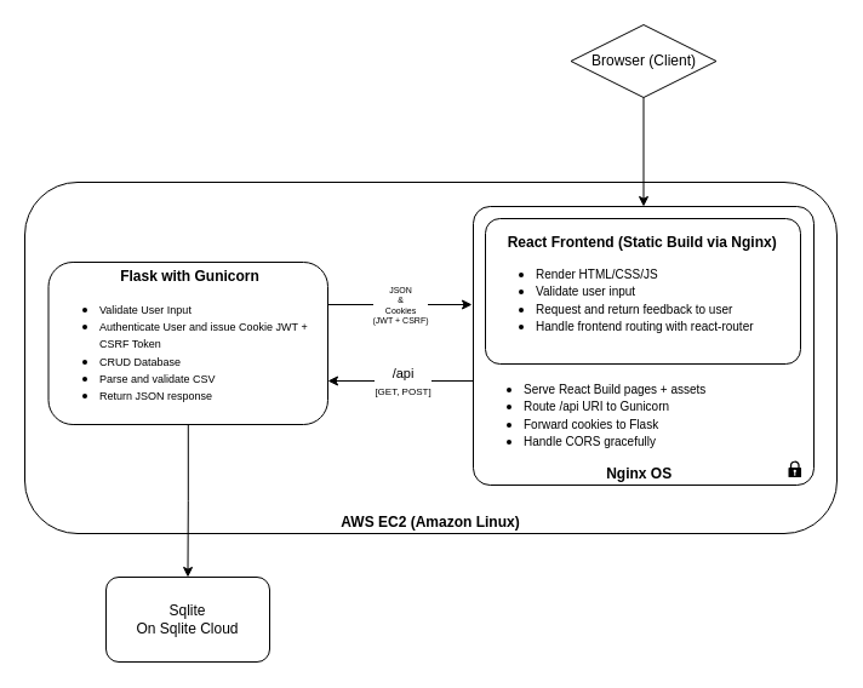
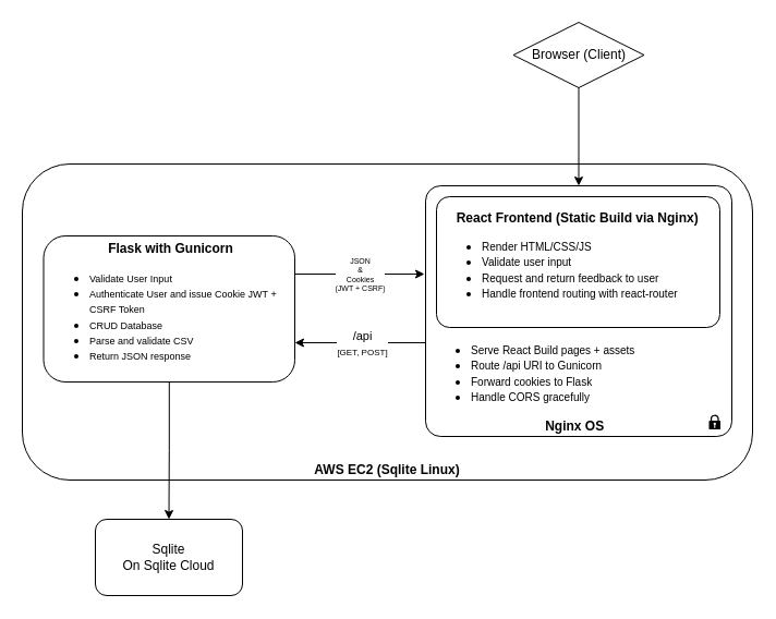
- <mxCell id="2" value="&lt;b&gt;AWS EC2 (Amazon Linux)&lt;/b&gt;" style="rounded=1;whiteSpace=wrap;html=1;fontSize=12;verticalAlign=bottom;" vertex="1" parent="1"><mxGeometry x="20" y="150" width="670" height="290" as="geometry" /></mxCell>
+ <mxCell id="2" value="&lt;b&gt;AWS EC2 (Sqlite Linux)&lt;/b&gt;" style="rounded=1;whiteSpace=wrap;html=1;fontSize=12;verticalAlign=bottom;" vertex="1" parent="1"><mxGeometry x="20" y="150" width="670" height="290" as="geometry" /></mxCell>
